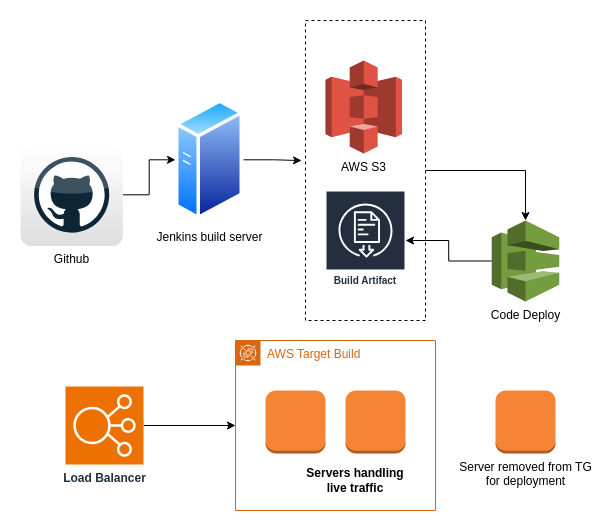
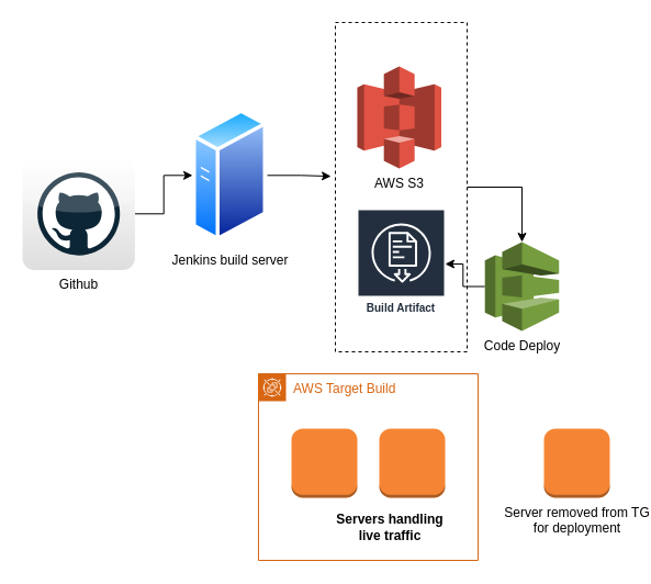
- <mxCell id="10" value="Code Deploy" style="outlineConnect=0;dashed=0;verticalLabelPosition=bottom;verticalAlign=top;align=center;html=1;shape=mxgraph.aws3.codedeploy;fillColor=#759C3E;gradientColor=none;" vertex="1" parent="1"><mxGeometry x="491.25" y="220" width="67.5" height="81" as="geometry" /></mxCell>
+ <mxCell id="10" value="Code Deploy" style="outlineConnect=0;dashed=0;verticalLabelPosition=bottom;verticalAlign=top;align=center;html=1;shape=mxgraph.aws3.codedeploy;fillColor=#759C3E;gradientColor=none;" vertex="1" parent="1"><mxGeometry x="441.25" y="220" width="67.5" height="81" as="geometry" /></mxCell>
- <mxCell id="12" value="&lt;b&gt;Load Balancer&lt;/b&gt;" style="sketch=0;points=[[0,0,0],[0.25,0,0],[0.5,0,0],[0.75,0,0],[1,0,0],[0,1,0],[0.25,1,0],[0.5,1,0],[0.75,1,0],[1,1,0],[0,0.25,0],[0,0.5,0],[0,0.75,0],[1,0.25,0],[1,0.5,0],[1,0.75,0]];outlineConnect=0;fontColor=#232F3E;fillColor=#ED7100;strokeColor=#ffffff;dashed=0;verticalLabelPosition=bottom;verticalAlign=top;align=center;html=1;fontSize=12;fontStyle=0;aspect=fixed;shape=mxgraph.aws4.resourceIcon;resIcon=mxgraph.aws4.elastic_load_balancing;" vertex="1" parent="1"><mxGeometry x="65" y="386" width="78" height="78" as="geometry" /></mxCell>
- <mxCell id="11" value="" style="edgeStyle=orthogonalEdgeStyle;rounded=0;orthogonalLoop=1;jettySize=auto;html=1;entryX=0;entryY=0.5;entryDx=0;entryDy=0;" edge="1" parent="1" source="12" target="4"><mxGeometry relative="1" as="geometry"><mxPoint x="235" y="422" as="targetPoint" /></mxGeometry></mxCell>
